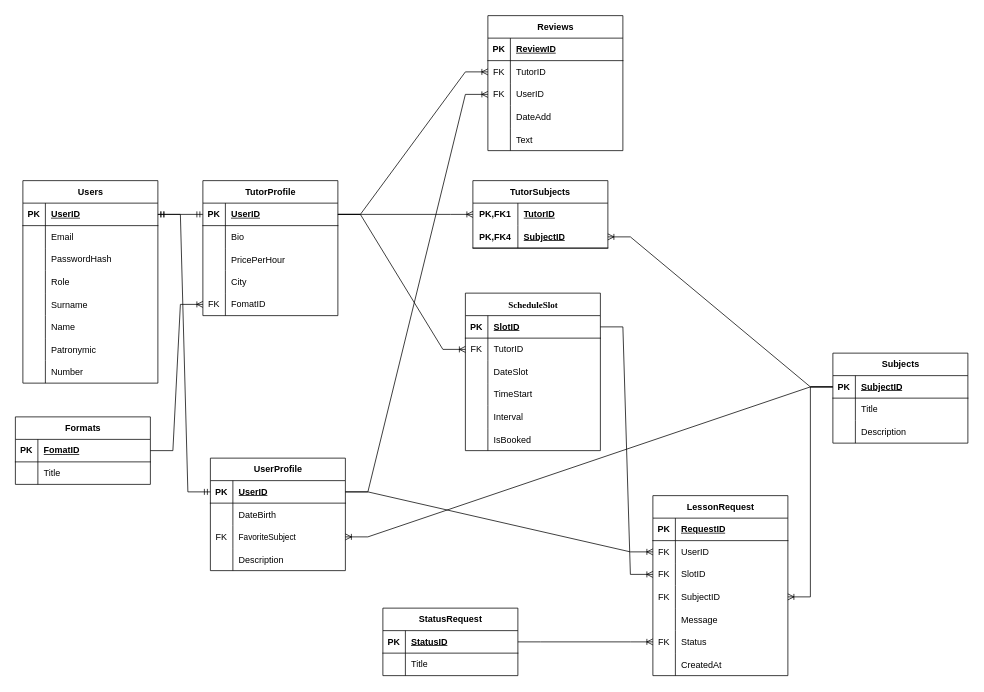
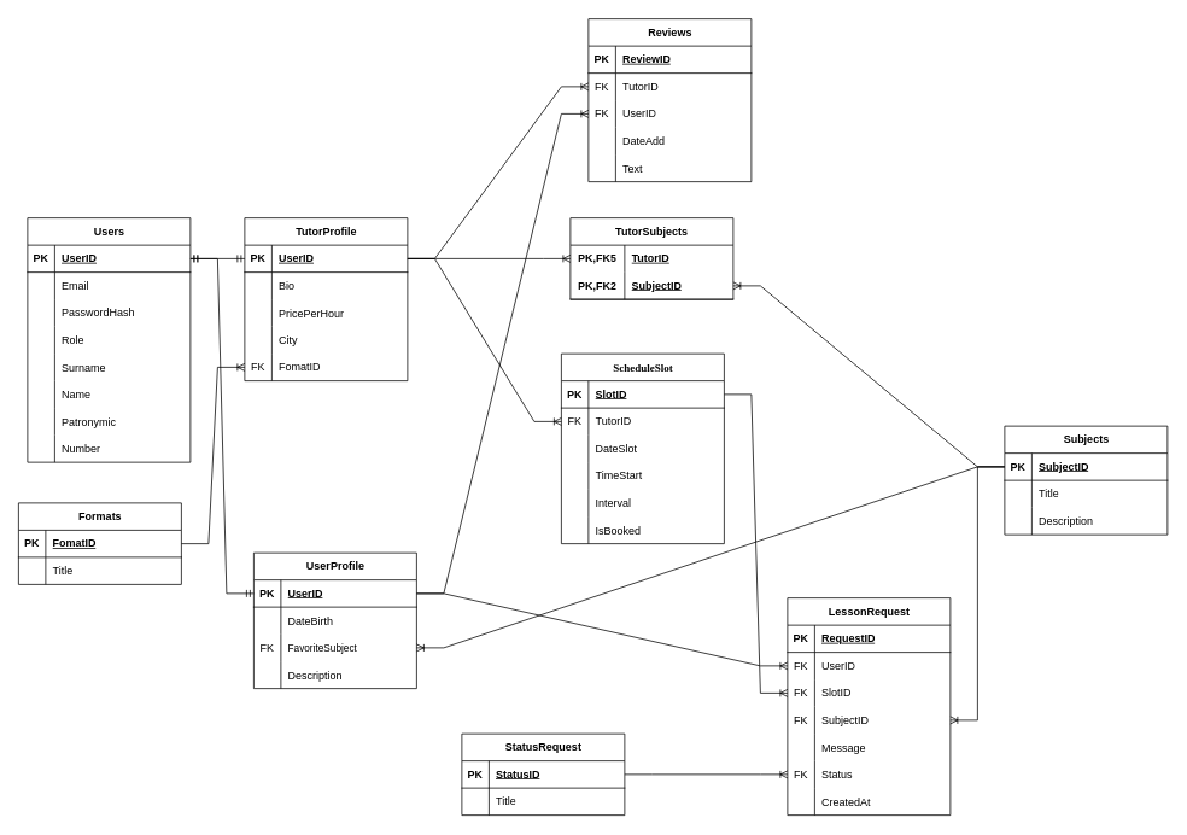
- <mxCell id="78" value="PK,FK1" style="shape=partialRectangle;connectable=0;fillColor=none;top=0;left=0;bottom=0;right=0;fontStyle=1;overflow=hidden;html=1;whiteSpace=wrap;" vertex="1" parent="77"><mxGeometry width="60" height="30" as="geometry"><mxRectangle width="60" height="30" as="alternateBounds" /></mxGeometry></mxCell>
+ <mxCell id="78" value="PK,FK5" style="shape=partialRectangle;connectable=0;fillColor=none;top=0;left=0;bottom=0;right=0;fontStyle=1;overflow=hidden;html=1;whiteSpace=wrap;" vertex="1" parent="77"><mxGeometry width="60" height="30" as="geometry"><mxRectangle width="60" height="30" as="alternateBounds" /></mxGeometry></mxCell>
- <mxCell id="81" value="PK,FK4" style="shape=partialRectangle;connectable=0;fillColor=none;top=0;left=0;bottom=0;right=0;fontStyle=1;overflow=hidden;html=1;whiteSpace=wrap;" vertex="1" parent="80"><mxGeometry width="60" height="30" as="geometry"><mxRectangle width="60" height="30" as="alternateBounds" /></mxGeometry></mxCell>
+ <mxCell id="81" value="PK,FK2" style="shape=partialRectangle;connectable=0;fillColor=none;top=0;left=0;bottom=0;right=0;fontStyle=1;overflow=hidden;html=1;whiteSpace=wrap;" vertex="1" parent="80"><mxGeometry width="60" height="30" as="geometry"><mxRectangle width="60" height="30" as="alternateBounds" /></mxGeometry></mxCell>
